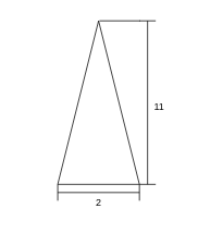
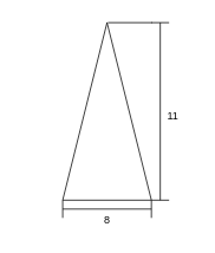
- <mxCell id="4" value="2" style="text;html=1;align=center;verticalAlign=middle;resizable=0;points=[];autosize=1;strokeColor=none;fillColor=none;" vertex="1" parent="1"><mxGeometry x="105" y="233" width="30" height="30" as="geometry" /></mxCell>
+ <mxCell id="4" value="8" style="text;html=1;align=center;verticalAlign=middle;resizable=0;points=[];autosize=1;strokeColor=none;fillColor=none;" vertex="1" parent="1"><mxGeometry x="105" y="233" width="30" height="30" as="geometry" /></mxCell>
